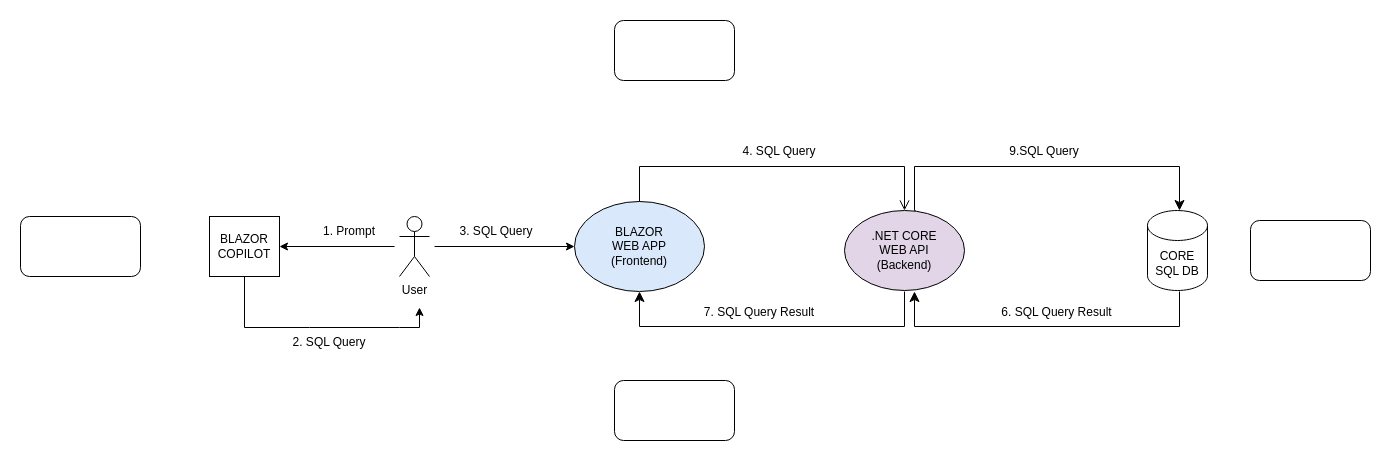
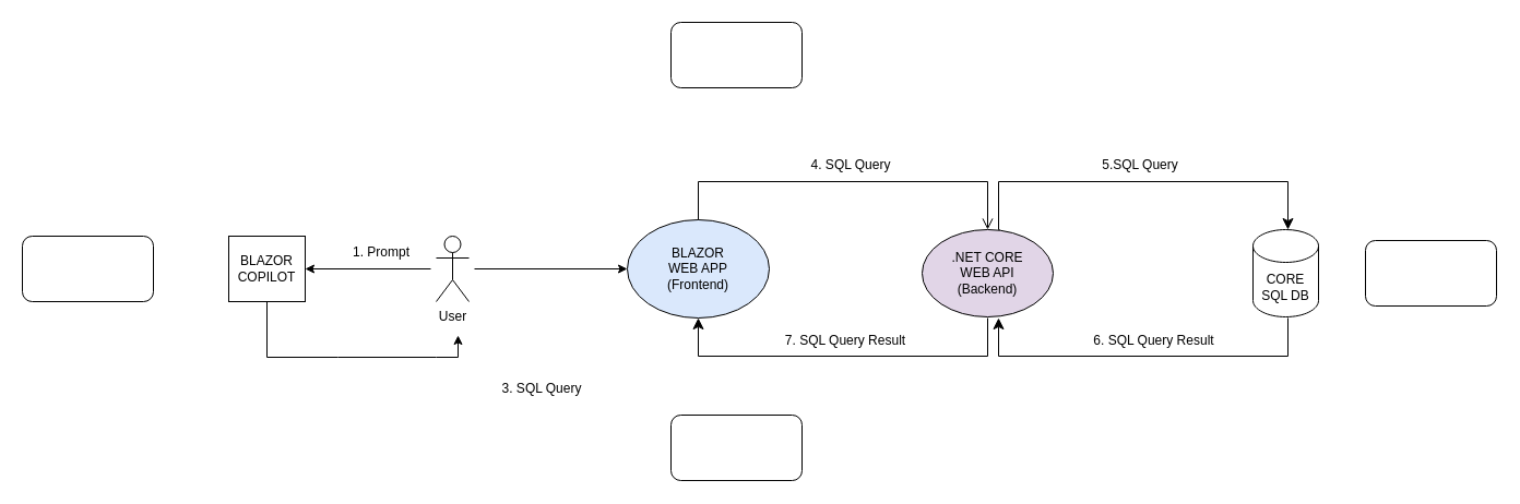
- <mxCell id="14" value="9.SQL Query" style="text;html=1;align=center;verticalAlign=middle;whiteSpace=wrap;rounded=0;" vertex="1" parent="1"><mxGeometry x="999" y="136" width="90" height="30" as="geometry" /></mxCell>
+ <mxCell id="14" value="5.SQL Query" style="text;html=1;align=center;verticalAlign=middle;whiteSpace=wrap;rounded=0;" vertex="1" parent="1"><mxGeometry x="999" y="136" width="90" height="30" as="geometry" /></mxCell>
- <mxCell id="13" value="3. SQL Query" style="text;html=1;align=center;verticalAlign=middle;whiteSpace=wrap;rounded=0;" vertex="1" parent="1"><mxGeometry x="451" y="216" width="90" height="30" as="geometry" /></mxCell>
+ <mxCell id="13" value="3. SQL Query" style="text;html=1;align=center;verticalAlign=middle;whiteSpace=wrap;rounded=0;" vertex="1" parent="1"><mxGeometry x="451" y="341" width="90" height="30" as="geometry" /></mxCell>
- <mxCell id="11" value="7. SQL Query Result" style="text;html=1;align=center;verticalAlign=middle;whiteSpace=wrap;rounded=0;" vertex="1" parent="1"><mxGeometry x="699" y="297" width="120" height="30" as="geometry" /></mxCell>
+ <mxCell id="11" value="7. SQL Query Result" style="text;html=1;align=center;verticalAlign=middle;whiteSpace=wrap;rounded=0;" vertex="1" parent="1"><mxGeometry x="714" y="297" width="120" height="30" as="geometry" /></mxCell>
- <mxCell id="6" value="2. SQL Query" style="text;html=1;align=center;verticalAlign=middle;whiteSpace=wrap;rounded=0;" vertex="1" parent="1"><mxGeometry x="284" y="327" width="90" height="30" as="geometry" /></mxCell>
